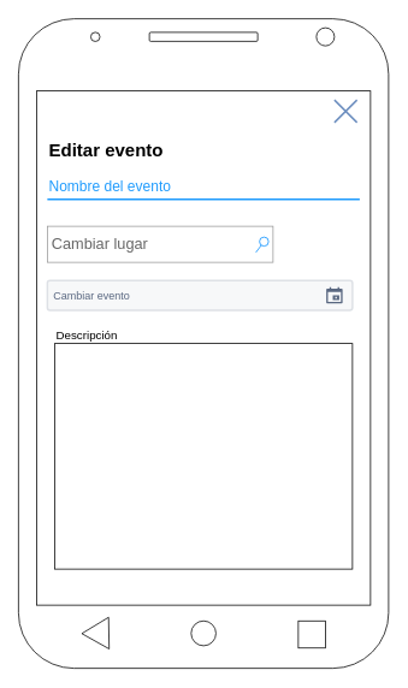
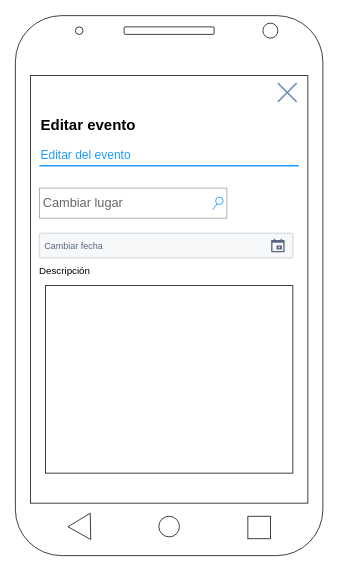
- <mxCell id="11" value="Nombre del evento" style="text;fontColor=#1F9BFD;fontSize=16;verticalAlign=middle;strokeColor=none;fillColor=none;" parent="1" vertex="1"><mxGeometry x="52" y="190" width="346" height="30" as="geometry" /></mxCell>
+ <mxCell id="11" value="Editar del evento" style="text;fontColor=#1F9BFD;fontSize=16;verticalAlign=middle;strokeColor=none;fillColor=none;" parent="1" vertex="1"><mxGeometry x="52" y="190" width="346" height="30" as="geometry" /></mxCell>
- <mxCell id="18" value="Cambiar evento" style="rounded=1;arcSize=9;fillColor=#F7F8F9;align=left;spacingLeft=5;strokeColor=#DEE1E6;html=1;strokeWidth=2;fontColor=#596780;fontSize=12" parent="1" vertex="1"><mxGeometry x="52" y="310" width="338" height="33" as="geometry" /></mxCell>
+ <mxCell id="18" value="Cambiar fecha" style="rounded=1;arcSize=9;fillColor=#F7F8F9;align=left;spacingLeft=5;strokeColor=#DEE1E6;html=1;strokeWidth=2;fontColor=#596780;fontSize=12" parent="1" vertex="1"><mxGeometry x="52" y="310" width="338" height="33" as="geometry" /></mxCell>
- <mxCell id="14" value="Descripción" style="text;html=1;strokeColor=none;fillColor=none;align=left;verticalAlign=middle;whiteSpace=wrap;rounded=0;fontSize=13;" parent="1" vertex="1"><mxGeometry x="60.23" y="360" width="89.8" height="20" as="geometry" /></mxCell>
+ <mxCell id="14" value="Descripción" style="text;html=1;strokeColor=none;fillColor=none;align=left;verticalAlign=middle;whiteSpace=wrap;rounded=0;fontSize=13;" parent="1" vertex="1"><mxGeometry x="50.23" y="350" width="89.8" height="20" as="geometry" /></mxCell>
